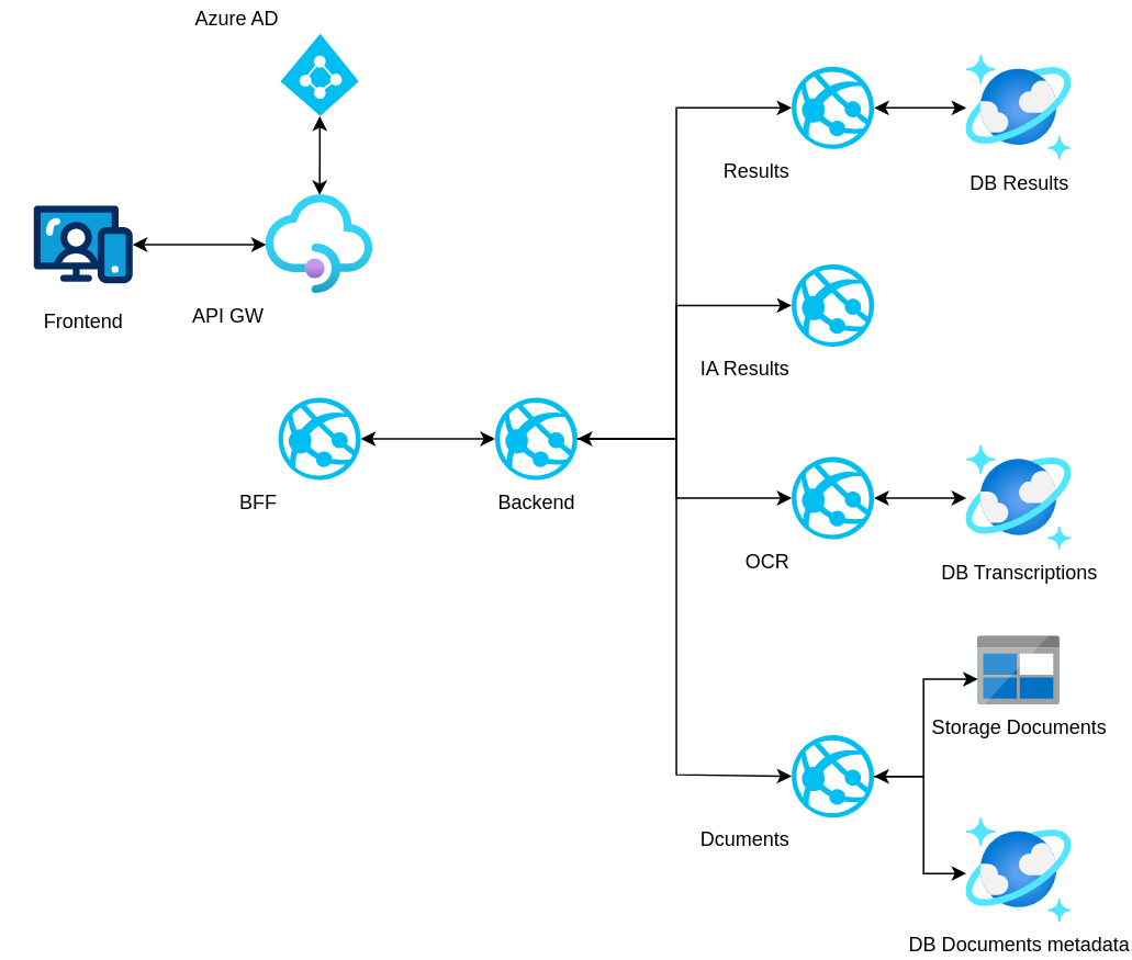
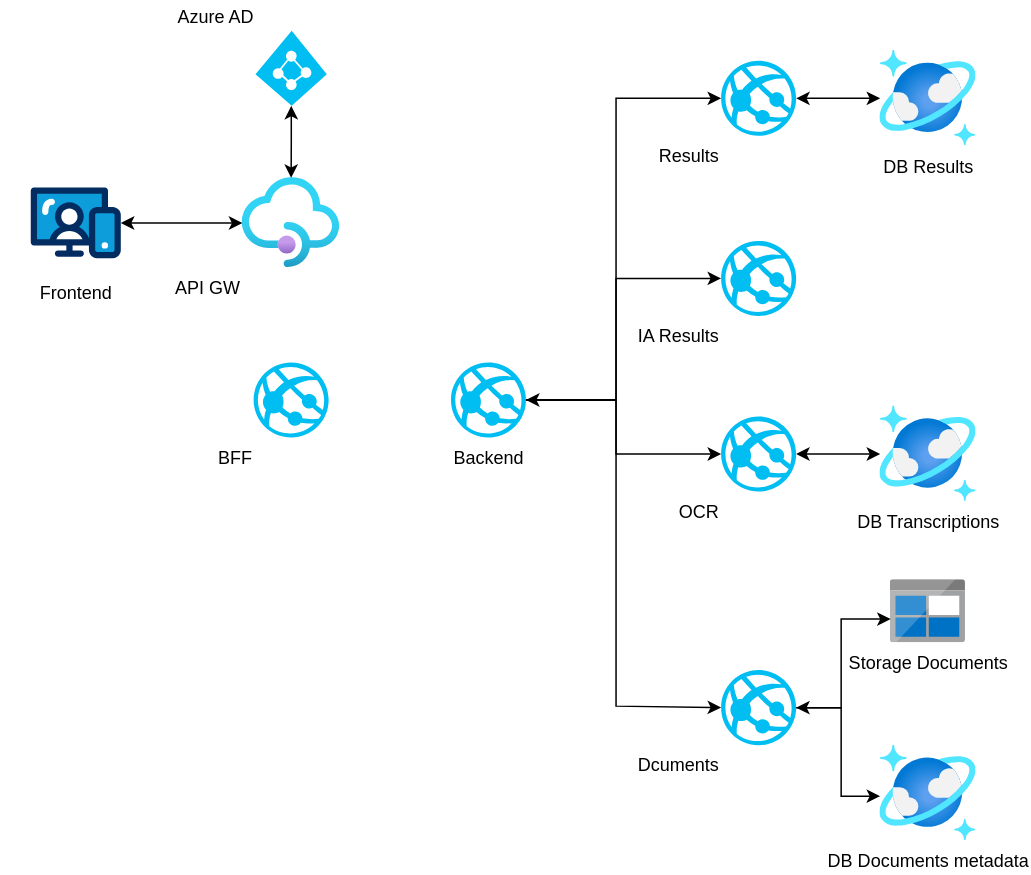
- <mxCell id="22" style="edgeStyle=orthogonalEdgeStyle;rounded=0;orthogonalLoop=1;jettySize=auto;html=1;entryX=0;entryY=0.5;entryDx=0;entryDy=0;entryPerimeter=0;startArrow=classic;startFill=1;labelBackgroundColor=none;" parent="1" source="21" target="8" edge="1"><mxGeometry relative="1" as="geometry" /></mxCell>
